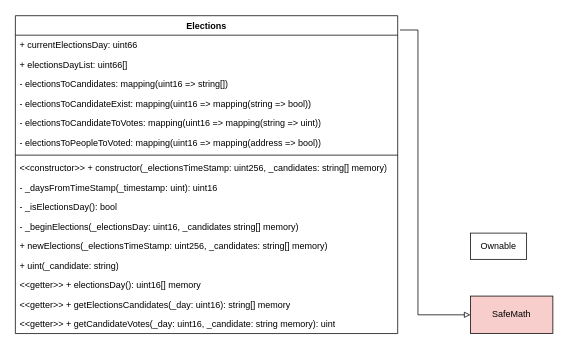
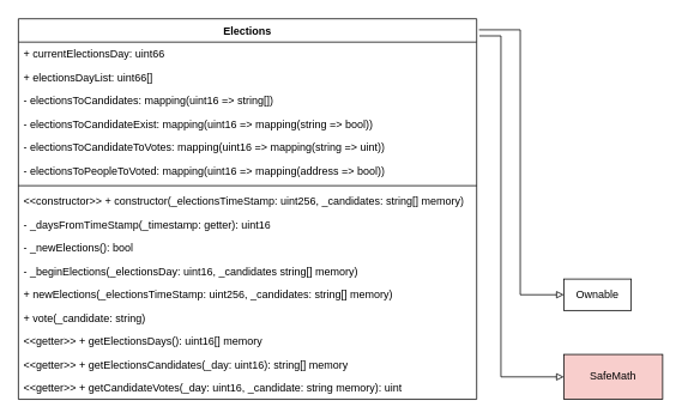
+ <mxCell id="2" style="edgeStyle=orthogonalEdgeStyle;rounded=0;orthogonalLoop=1;jettySize=auto;html=1;entryX=0;entryY=0.5;entryDx=0;entryDy=0;endArrow=block;endFill=0;exitX=1.005;exitY=0.029;exitDx=0;exitDy=0;exitPerimeter=0;" edge="1" parent="1" source="3" target="21"><mxGeometry relative="1" as="geometry" /></mxCell>
- <mxCell id="12" value="-&amp;nbsp;_daysFromTimeStamp&lt;span style=&quot;background-color: initial;&quot;&gt;(_timestamp: uint): uint16&lt;/span&gt;" style="text;strokeColor=none;fillColor=none;align=left;verticalAlign=top;spacingLeft=4;spacingRight=4;overflow=hidden;rotatable=0;points=[[0,0.5],[1,0.5]];portConstraint=eastwest;whiteSpace=wrap;html=1;" vertex="1" parent="3"><mxGeometry y="216" width="510" height="26" as="geometry" /></mxCell>
+ <mxCell id="12" value="-&amp;nbsp;_daysFromTimeStamp&lt;span style=&quot;background-color: initial;&quot;&gt;(_timestamp: getter): uint16&lt;/span&gt;" style="text;strokeColor=none;fillColor=none;align=left;verticalAlign=top;spacingLeft=4;spacingRight=4;overflow=hidden;rotatable=0;points=[[0,0.5],[1,0.5]];portConstraint=eastwest;whiteSpace=wrap;html=1;" vertex="1" parent="3"><mxGeometry y="216" width="510" height="26" as="geometry" /></mxCell>
- <mxCell id="13" value="-&amp;nbsp;_isElectionsDay()&lt;span style=&quot;background-color: initial;&quot;&gt;: bool&lt;/span&gt;" style="text;strokeColor=none;fillColor=none;align=left;verticalAlign=top;spacingLeft=4;spacingRight=4;overflow=hidden;rotatable=0;points=[[0,0.5],[1,0.5]];portConstraint=eastwest;whiteSpace=wrap;html=1;" vertex="1" parent="3"><mxGeometry y="242" width="510" height="26" as="geometry" /></mxCell>
+ <mxCell id="13" value="-&amp;nbsp;_newElections()&lt;span style=&quot;background-color: initial;&quot;&gt;: bool&lt;/span&gt;" style="text;strokeColor=none;fillColor=none;align=left;verticalAlign=top;spacingLeft=4;spacingRight=4;overflow=hidden;rotatable=0;points=[[0,0.5],[1,0.5]];portConstraint=eastwest;whiteSpace=wrap;html=1;" vertex="1" parent="3"><mxGeometry y="242" width="510" height="26" as="geometry" /></mxCell>
- <mxCell id="16" value="+&amp;nbsp;uint(_candidate: string)" style="text;strokeColor=none;fillColor=none;align=left;verticalAlign=top;spacingLeft=4;spacingRight=4;overflow=hidden;rotatable=0;points=[[0,0.5],[1,0.5]];portConstraint=eastwest;whiteSpace=wrap;html=1;" vertex="1" parent="3"><mxGeometry y="320" width="510" height="26" as="geometry" /></mxCell>
+ <mxCell id="16" value="+&amp;nbsp;vote(_candidate: string)" style="text;strokeColor=none;fillColor=none;align=left;verticalAlign=top;spacingLeft=4;spacingRight=4;overflow=hidden;rotatable=0;points=[[0,0.5],[1,0.5]];portConstraint=eastwest;whiteSpace=wrap;html=1;" vertex="1" parent="3"><mxGeometry y="320" width="510" height="26" as="geometry" /></mxCell>
- <mxCell id="17" value="&amp;lt;&amp;lt;getter&amp;gt;&amp;gt; +&amp;nbsp;electionsDay()&lt;span style=&quot;background-color: initial;&quot;&gt;: uint16[] memory&lt;/span&gt;" style="text;strokeColor=none;fillColor=none;align=left;verticalAlign=top;spacingLeft=4;spacingRight=4;overflow=hidden;rotatable=0;points=[[0,0.5],[1,0.5]];portConstraint=eastwest;whiteSpace=wrap;html=1;" vertex="1" parent="3"><mxGeometry y="346" width="510" height="26" as="geometry" /></mxCell>
+ <mxCell id="17" value="&amp;lt;&amp;lt;getter&amp;gt;&amp;gt; +&amp;nbsp;getElectionsDays()&lt;span style=&quot;background-color: initial;&quot;&gt;: uint16[] memory&lt;/span&gt;" style="text;strokeColor=none;fillColor=none;align=left;verticalAlign=top;spacingLeft=4;spacingRight=4;overflow=hidden;rotatable=0;points=[[0,0.5],[1,0.5]];portConstraint=eastwest;whiteSpace=wrap;html=1;" vertex="1" parent="3"><mxGeometry y="346" width="510" height="26" as="geometry" /></mxCell>
